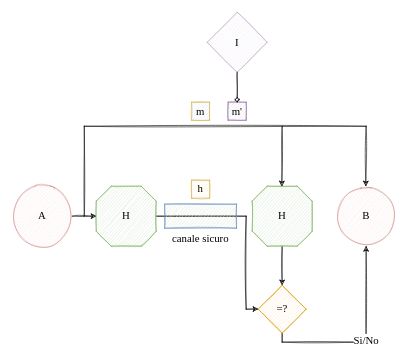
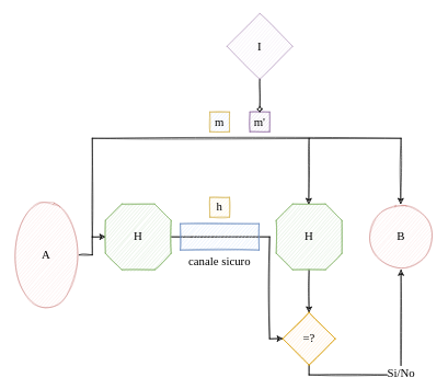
- <mxCell id="3" value="A" style="ellipse;whiteSpace=wrap;html=1;labelBackgroundColor=none;labelBorderColor=none;sketch=1;fontFamily=Maven Pro;fontSize=18;fillColor=#f8cecc;strokeColor=#b85450;spacingBottom=0;opacity=50;verticalAlign=middle;fontStyle=0" parent="1" vertex="1"><mxGeometry x="20" y="310" width="100" height="100" as="geometry" /></mxCell>
+ <mxCell id="3" value="A" style="ellipse;whiteSpace=wrap;html=1;labelBackgroundColor=none;labelBorderColor=none;sketch=1;fontFamily=Maven Pro;fontSize=18;fillColor=#f8cecc;strokeColor=#b85450;spacingBottom=0;opacity=50;verticalAlign=middle;fontStyle=0" parent="1" vertex="1"><mxGeometry x="20" y="310" width="100" height="155" as="geometry" /></mxCell>
- <mxCell id="13" value="canale sicuro" style="rounded=0;whiteSpace=wrap;html=1;sketch=1;fontFamily=Maven Pro;fontSize=18;labelPosition=center;verticalLabelPosition=bottom;align=center;verticalAlign=top;fillColor=#d5e8d4;strokeColor=#6c8ebf;" vertex="1" parent="1"><mxGeometry x="274" y="340" width="120" height="40" as="geometry" /></mxCell>
+ <mxCell id="13" value="canale sicuro" style="rounded=0;whiteSpace=wrap;html=1;sketch=1;fontFamily=Maven Pro;fontSize=18;labelPosition=center;verticalLabelPosition=bottom;align=center;verticalAlign=top;fillColor=#dae8fc;strokeColor=#6c8ebf;" vertex="1" parent="1"><mxGeometry x="274" y="340" width="120" height="40" as="geometry" /></mxCell>
